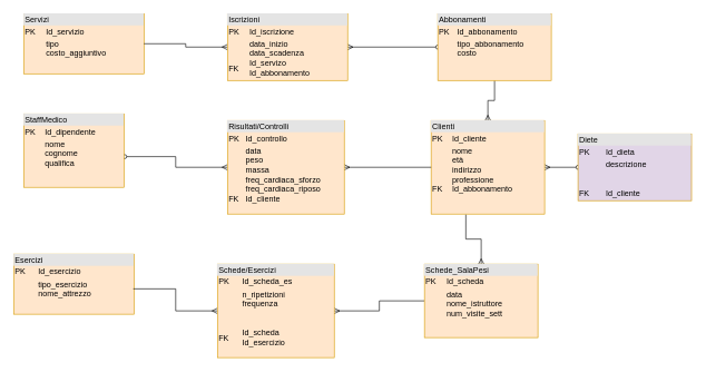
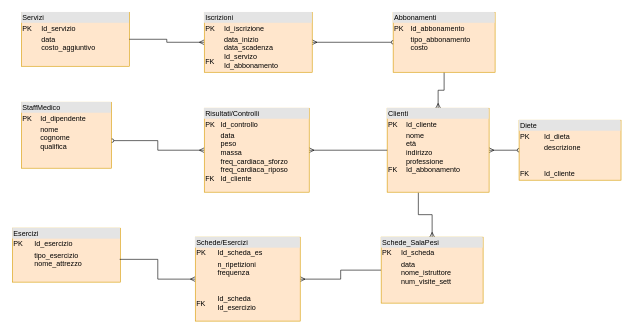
- <mxCell id="2" value="&lt;div style=&quot;box-sizing: border-box ; width: 100% ; background: #e4e4e4 ; padding: 2px&quot;&gt;Servizi&lt;/div&gt;&lt;table style=&quot;width: 100% ; font-size: 1em&quot; cellpadding=&quot;2&quot; cellspacing=&quot;0&quot;&gt;&lt;tbody&gt;&lt;tr&gt;&lt;td&gt;PK&lt;/td&gt;&lt;td&gt;Id_servizio&lt;br&gt;&lt;/td&gt;&lt;/tr&gt;&lt;tr&gt;&lt;td&gt;&lt;br&gt;&lt;br&gt;&lt;/td&gt;&lt;td&gt;tipo&amp;nbsp;&lt;br&gt;costo_aggiuntivo&lt;br&gt;&lt;br&gt;&lt;/td&gt;&lt;/tr&gt;&lt;/tbody&gt;&lt;/table&gt;" style="verticalAlign=top;align=left;overflow=fill;html=1;fillColor=#ffe6cc;strokeColor=#d79b00;" vertex="1" parent="1"><mxGeometry x="35" y="20" width="180" height="90" as="geometry" /></mxCell>
+ <mxCell id="2" value="&lt;div style=&quot;box-sizing: border-box ; width: 100% ; background: #e4e4e4 ; padding: 2px&quot;&gt;Servizi&lt;/div&gt;&lt;table style=&quot;width: 100% ; font-size: 1em&quot; cellpadding=&quot;2&quot; cellspacing=&quot;0&quot;&gt;&lt;tbody&gt;&lt;tr&gt;&lt;td&gt;PK&lt;/td&gt;&lt;td&gt;Id_servizio&lt;br&gt;&lt;/td&gt;&lt;/tr&gt;&lt;tr&gt;&lt;td&gt;&lt;br&gt;&lt;br&gt;&lt;/td&gt;&lt;td&gt;data&amp;nbsp;&lt;br&gt;costo_aggiuntivo&lt;br&gt;&lt;br&gt;&lt;/td&gt;&lt;/tr&gt;&lt;/tbody&gt;&lt;/table&gt;" style="verticalAlign=top;align=left;overflow=fill;html=1;fillColor=#ffe6cc;strokeColor=#d79b00;" vertex="1" parent="1"><mxGeometry x="35" y="20" width="180" height="90" as="geometry" /></mxCell>
- <mxCell id="20" value="&lt;div style=&quot;box-sizing: border-box ; width: 100% ; background: #e4e4e4 ; padding: 2px&quot;&gt;Diete&lt;/div&gt;&lt;table style=&quot;width: 100% ; font-size: 1em&quot; cellpadding=&quot;2&quot; cellspacing=&quot;0&quot;&gt;&lt;tbody&gt;&lt;tr&gt;&lt;td&gt;PK&lt;/td&gt;&lt;td&gt;Id_dieta&lt;br&gt;&lt;/td&gt;&lt;/tr&gt;&lt;tr&gt;&lt;td&gt;FK&lt;br&gt;&lt;br&gt;&lt;/td&gt;&lt;td&gt;descrizione&lt;br&gt;&lt;br&gt;&lt;br&gt;Id_cliente&lt;br&gt;&lt;br&gt;&lt;br&gt;&lt;br&gt;&lt;br&gt;&lt;/td&gt;&lt;/tr&gt;&lt;/tbody&gt;&lt;/table&gt;" style="verticalAlign=top;align=left;overflow=fill;html=1;fillColor=#e1d5e7;strokeColor=#d79b00;" vertex="1" parent="1"><mxGeometry x="865" y="200" width="170" height="100" as="geometry" /></mxCell>
+ <mxCell id="20" value="&lt;div style=&quot;box-sizing: border-box ; width: 100% ; background: #e4e4e4 ; padding: 2px&quot;&gt;Diete&lt;/div&gt;&lt;table style=&quot;width: 100% ; font-size: 1em&quot; cellpadding=&quot;2&quot; cellspacing=&quot;0&quot;&gt;&lt;tbody&gt;&lt;tr&gt;&lt;td&gt;PK&lt;/td&gt;&lt;td&gt;Id_dieta&lt;br&gt;&lt;/td&gt;&lt;/tr&gt;&lt;tr&gt;&lt;td&gt;FK&lt;br&gt;&lt;br&gt;&lt;/td&gt;&lt;td&gt;descrizione&lt;br&gt;&lt;br&gt;&lt;br&gt;Id_cliente&lt;br&gt;&lt;br&gt;&lt;br&gt;&lt;br&gt;&lt;br&gt;&lt;/td&gt;&lt;/tr&gt;&lt;/tbody&gt;&lt;/table&gt;" style="verticalAlign=top;align=left;overflow=fill;html=1;fillColor=#ffe6cc;strokeColor=#d79b00;" vertex="1" parent="1"><mxGeometry x="865" y="200" width="170" height="100" as="geometry" /></mxCell>
